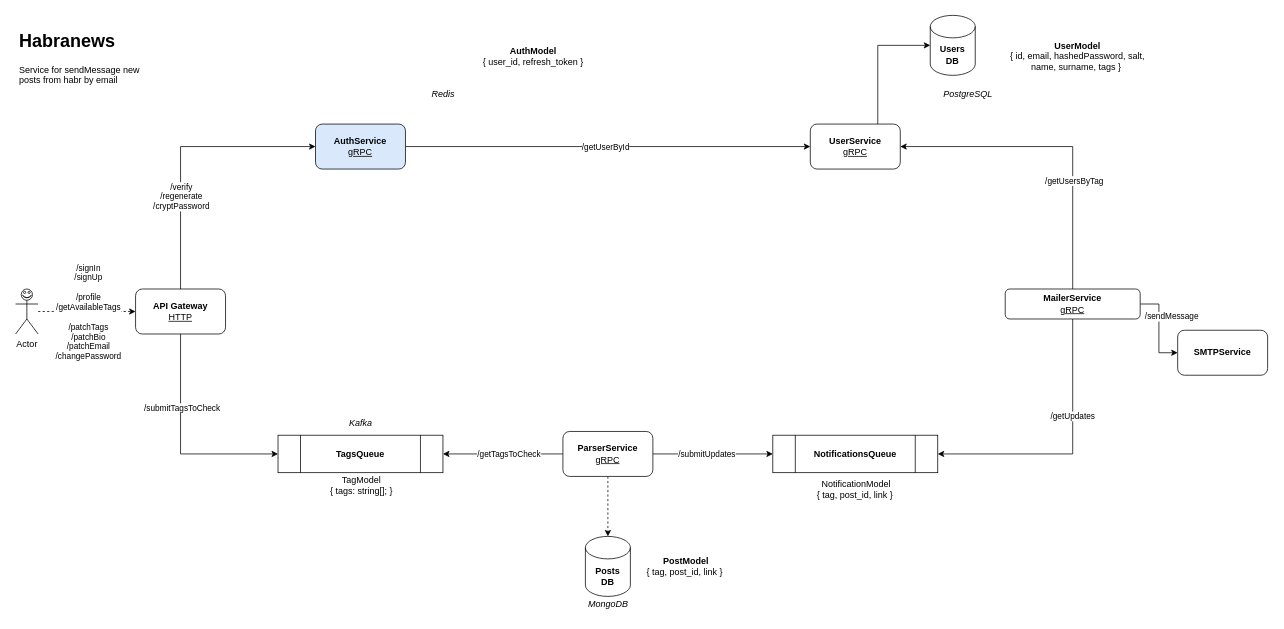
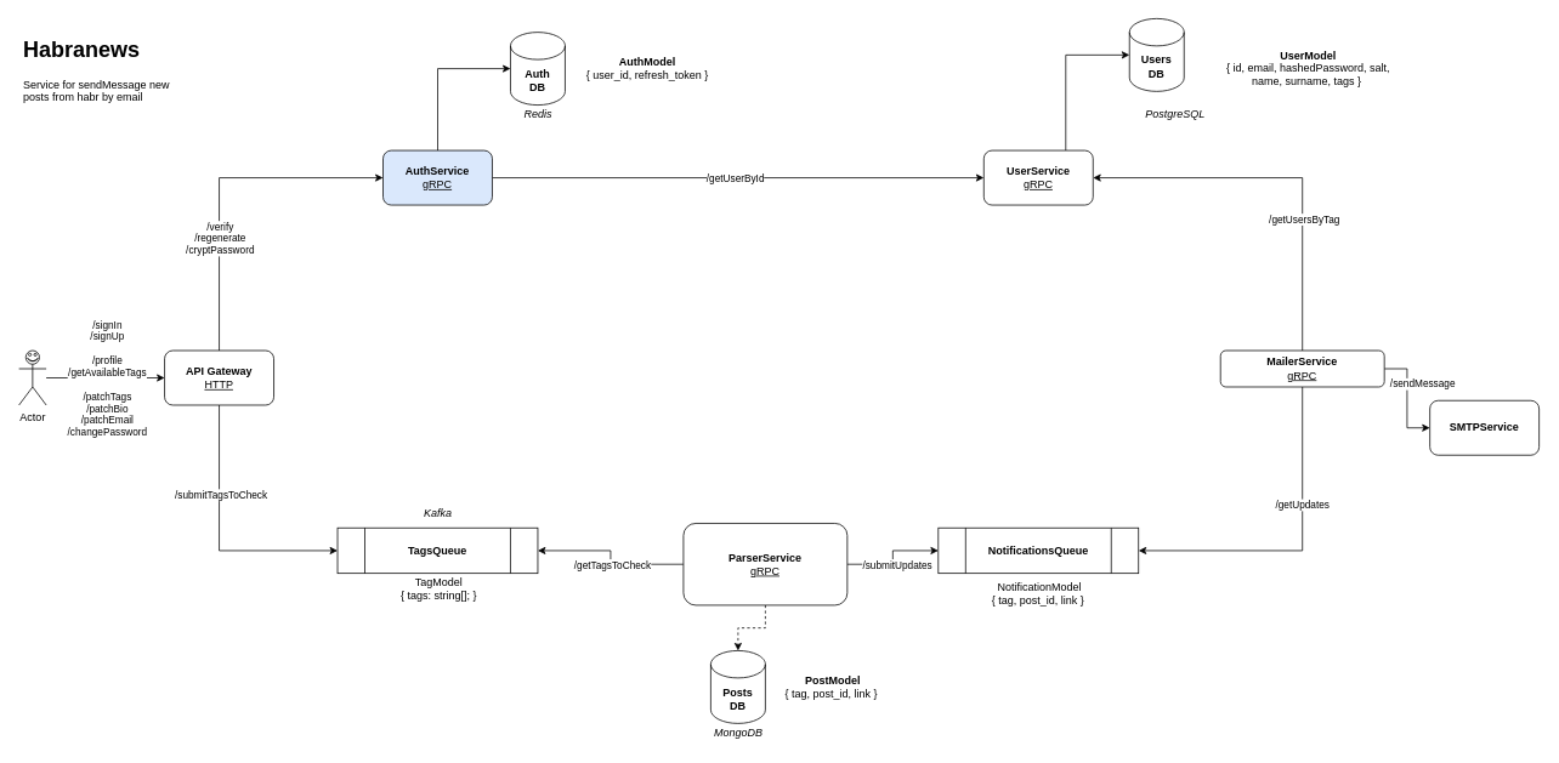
+ <mxCell id="30" value="&lt;b&gt;Auth&lt;br&gt;DB&lt;/b&gt;" style="shape=cylinder3;whiteSpace=wrap;html=1;boundedLbl=1;backgroundOutline=1;size=15;" parent="1" vertex="1"><mxGeometry x="560" y="35" width="60" height="80" as="geometry" /></mxCell>
+ <mxCell id="28" style="edgeStyle=orthogonalEdgeStyle;rounded=0;orthogonalLoop=1;jettySize=auto;html=1;exitX=0.5;exitY=0;exitDx=0;exitDy=0;entryX=0;entryY=0.5;entryDx=0;entryDy=0;entryPerimeter=0;" parent="1" source="29" target="30" edge="1"><mxGeometry relative="1" as="geometry" /></mxCell>
- <mxCell id="32" style="edgeStyle=orthogonalEdgeStyle;rounded=0;orthogonalLoop=1;jettySize=auto;html=1;entryX=0;entryY=0.5;entryDx=0;entryDy=0;dashed=1;" parent="1" source="34" target="6" edge="1"><mxGeometry relative="1" as="geometry" /></mxCell>
+ <mxCell id="32" style="edgeStyle=orthogonalEdgeStyle;rounded=0;orthogonalLoop=1;jettySize=auto;html=1;entryX=0;entryY=0.5;entryDx=0;entryDy=0;" parent="1" source="34" target="6" edge="1"><mxGeometry relative="1" as="geometry" /></mxCell>
- <mxCell id="23" value="&lt;b&gt;ParserService&lt;/b&gt;&lt;br&gt;&lt;u&gt;gRPC&lt;/u&gt;" style="rounded=1;whiteSpace=wrap;html=1;" parent="1" vertex="1"><mxGeometry x="750" y="575" width="120" height="60" as="geometry" /></mxCell>
+ <mxCell id="23" value="&lt;b&gt;ParserService&lt;/b&gt;&lt;br&gt;&lt;u&gt;gRPC&lt;/u&gt;" style="rounded=1;whiteSpace=wrap;html=1;" parent="1" vertex="1"><mxGeometry x="750" y="575" width="180" height="90" as="geometry" /></mxCell>
